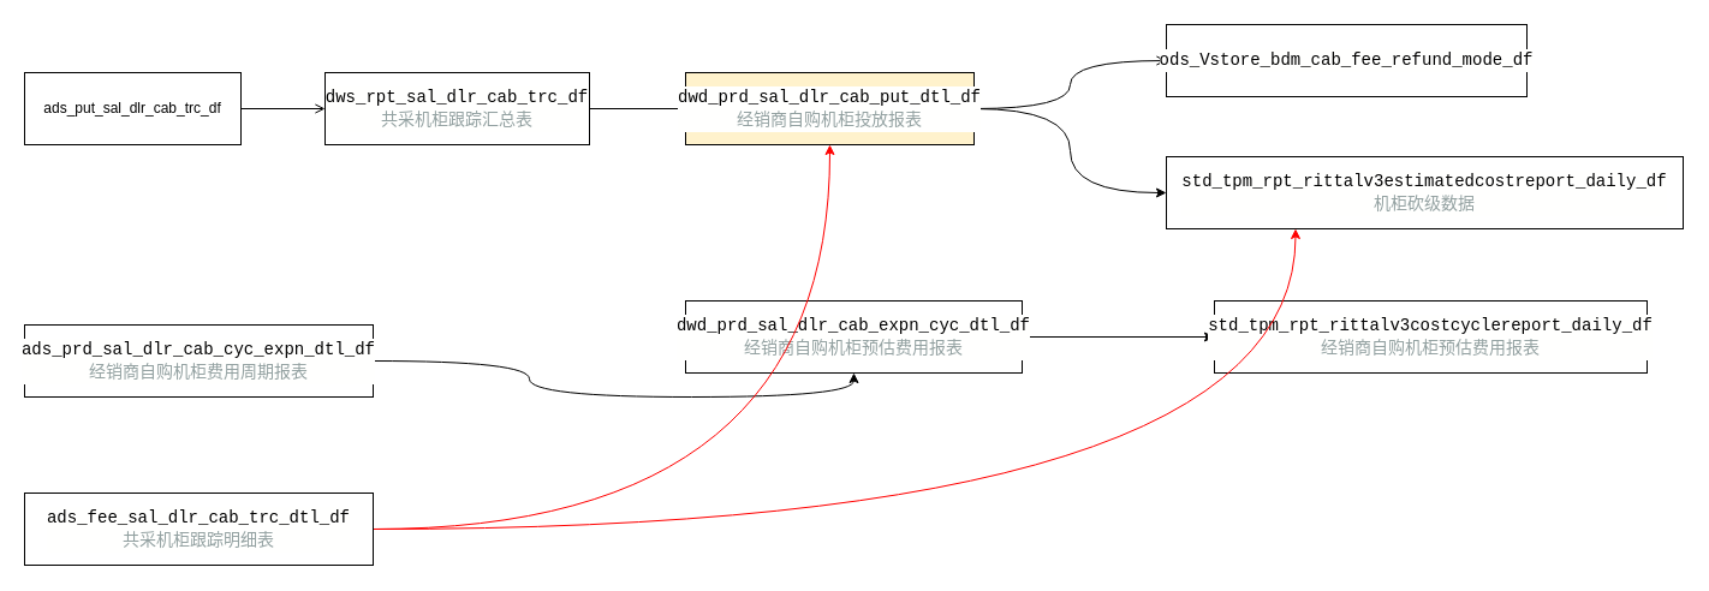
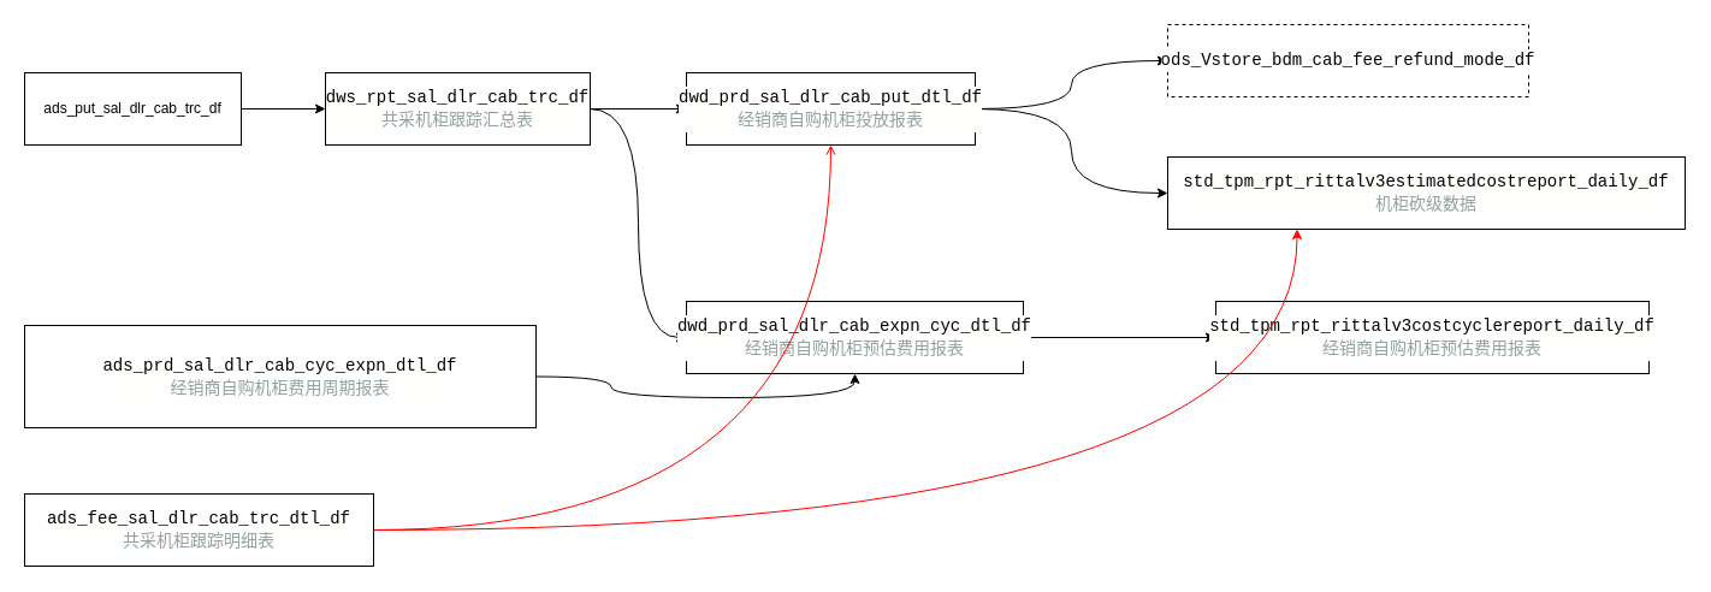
- <mxCell id="7" value="" style="edgeStyle=orthogonalEdgeStyle;rounded=0;orthogonalLoop=1;jettySize=auto;html=1;curved=1;endArrow=open;" edge="1" parent="1" source="9" target="10"><mxGeometry relative="1" as="geometry" /></mxCell>
+ <mxCell id="7" value="" style="edgeStyle=orthogonalEdgeStyle;rounded=0;orthogonalLoop=1;jettySize=auto;html=1;curved=1;" edge="1" parent="1" source="9" target="10"><mxGeometry relative="1" as="geometry" /></mxCell>
- <mxCell id="10" value="&lt;div style=&quot;background-color: rgb(255, 255, 254); font-family: Consolas, &amp;quot;Courier New&amp;quot;, monospace; font-size: 14px; line-height: 19px; white-space: pre;&quot;&gt;ods_Vstore_bdm_cab_fee_refund_mode_df&lt;/div&gt;" style="whiteSpace=wrap;html=1;rounded=0;" vertex="1" parent="1"><mxGeometry x="970" y="20" width="300" height="60" as="geometry" /></mxCell>
+ <mxCell id="10" value="&lt;div style=&quot;background-color: rgb(255, 255, 254); font-family: Consolas, &amp;quot;Courier New&amp;quot;, monospace; font-size: 14px; line-height: 19px; white-space: pre;&quot;&gt;ods_Vstore_bdm_cab_fee_refund_mode_df&lt;/div&gt;" style="whiteSpace=wrap;html=1;rounded=0;dashed=1;" vertex="1" parent="1"><mxGeometry x="970" y="20" width="300" height="60" as="geometry" /></mxCell>
- <mxCell id="2" style="edgeStyle=orthogonalEdgeStyle;rounded=0;orthogonalLoop=1;jettySize=auto;html=1;entryX=0;entryY=0.5;entryDx=0;entryDy=0;endArrow=open;" edge="1" parent="1" source="3" target="6"><mxGeometry relative="1" as="geometry" /></mxCell>
+ <mxCell id="2" style="edgeStyle=orthogonalEdgeStyle;rounded=0;orthogonalLoop=1;jettySize=auto;html=1;entryX=0;entryY=0.5;entryDx=0;entryDy=0;" edge="1" parent="1" source="3" target="6"><mxGeometry relative="1" as="geometry" /></mxCell>
- <mxCell id="4" style="edgeStyle=orthogonalEdgeStyle;rounded=0;orthogonalLoop=1;jettySize=auto;html=1;endArrow=none;" edge="1" parent="1" source="6" target="9"><mxGeometry relative="1" as="geometry" /></mxCell>
+ <mxCell id="4" style="edgeStyle=orthogonalEdgeStyle;rounded=0;orthogonalLoop=1;jettySize=auto;html=1;" edge="1" parent="1" source="6" target="9"><mxGeometry relative="1" as="geometry" /></mxCell>
- <mxCell id="9" value="&lt;div style=&quot;background-color: rgb(255, 255, 254); font-family: Consolas, &amp;quot;Courier New&amp;quot;, monospace; font-size: 14px; line-height: 19px; white-space: pre;&quot;&gt;dwd_prd_sal_dlr_cab_put_dtl_df&lt;br/&gt;&lt;div style=&quot;line-height: 19px;&quot;&gt;&lt;span style=&quot;color: #93a1a1;&quot;&gt;经销商自购机柜投放报表&lt;/span&gt;&lt;/div&gt;&lt;/div&gt;" style="rounded=0;whiteSpace=wrap;html=1;fillColor=#fff2cc;" vertex="1" parent="1"><mxGeometry x="570" y="60" width="240" height="60" as="geometry" /></mxCell>
+ <mxCell id="9" value="&lt;div style=&quot;background-color: rgb(255, 255, 254); font-family: Consolas, &amp;quot;Courier New&amp;quot;, monospace; font-size: 14px; line-height: 19px; white-space: pre;&quot;&gt;dwd_prd_sal_dlr_cab_put_dtl_df&lt;br/&gt;&lt;div style=&quot;line-height: 19px;&quot;&gt;&lt;span style=&quot;color: #93a1a1;&quot;&gt;经销商自购机柜投放报表&lt;/span&gt;&lt;/div&gt;&lt;/div&gt;" style="rounded=0;whiteSpace=wrap;html=1;" vertex="1" parent="1"><mxGeometry x="570" y="60" width="240" height="60" as="geometry" /></mxCell>
- <mxCell id="17" style="edgeStyle=orthogonalEdgeStyle;rounded=0;orthogonalLoop=1;jettySize=auto;html=1;entryX=0.5;entryY=1;entryDx=0;entryDy=0;curved=1;fillColor=#f8cecc;strokeColor=#FF0000;" edge="1" parent="1" source="19" target="9"><mxGeometry relative="1" as="geometry" /></mxCell>
+ <mxCell id="17" style="edgeStyle=orthogonalEdgeStyle;rounded=0;orthogonalLoop=1;jettySize=auto;html=1;entryX=0.5;entryY=1;entryDx=0;entryDy=0;curved=1;fillColor=#f8cecc;strokeColor=#FF0000;endArrow=open;" edge="1" parent="1" source="19" target="9"><mxGeometry relative="1" as="geometry" /></mxCell>
+ <mxCell id="5" style="edgeStyle=orthogonalEdgeStyle;rounded=0;orthogonalLoop=1;jettySize=auto;html=1;entryX=0;entryY=0.5;entryDx=0;entryDy=0;curved=1;" edge="1" parent="1" source="6" target="13"><mxGeometry relative="1" as="geometry"><mxPoint x="490" y="250" as="targetPoint" /></mxGeometry></mxCell>
- <mxCell id="16" value="&lt;div style=&quot;background-color: rgb(255, 255, 254); font-family: Consolas, &amp;quot;Courier New&amp;quot;, monospace; font-size: 14px; line-height: 19px; white-space: pre;&quot;&gt;ads_prd_sal_dlr_cab_cyc_expn_dtl_df&lt;br/&gt;&lt;div style=&quot;line-height: 19px;&quot;&gt;&lt;span style=&quot;color: #93a1a1;&quot;&gt;经销商自购机柜费用周期报表&lt;/span&gt;&lt;/div&gt;&lt;/div&gt;" style="rounded=0;whiteSpace=wrap;html=1;" vertex="1" parent="1"><mxGeometry x="20" y="270" width="290" height="60" as="geometry" /></mxCell>
+ <mxCell id="16" value="&lt;div style=&quot;background-color: rgb(255, 255, 254); font-family: Consolas, &amp;quot;Courier New&amp;quot;, monospace; font-size: 14px; line-height: 19px; white-space: pre;&quot;&gt;ads_prd_sal_dlr_cab_cyc_expn_dtl_df&lt;br/&gt;&lt;div style=&quot;line-height: 19px;&quot;&gt;&lt;span style=&quot;color: #93a1a1;&quot;&gt;经销商自购机柜费用周期报表&lt;/span&gt;&lt;/div&gt;&lt;/div&gt;" style="rounded=0;whiteSpace=wrap;html=1;" vertex="1" parent="1"><mxGeometry x="20" y="270" width="425" height="85" as="geometry" /></mxCell>
